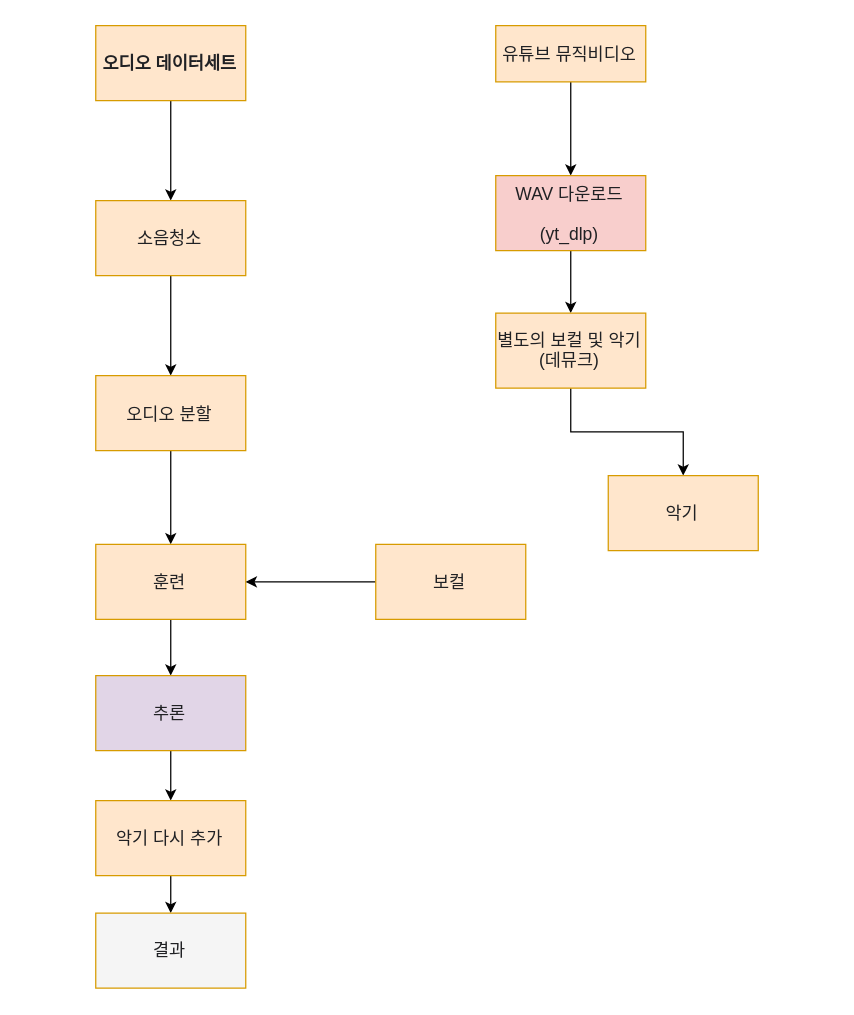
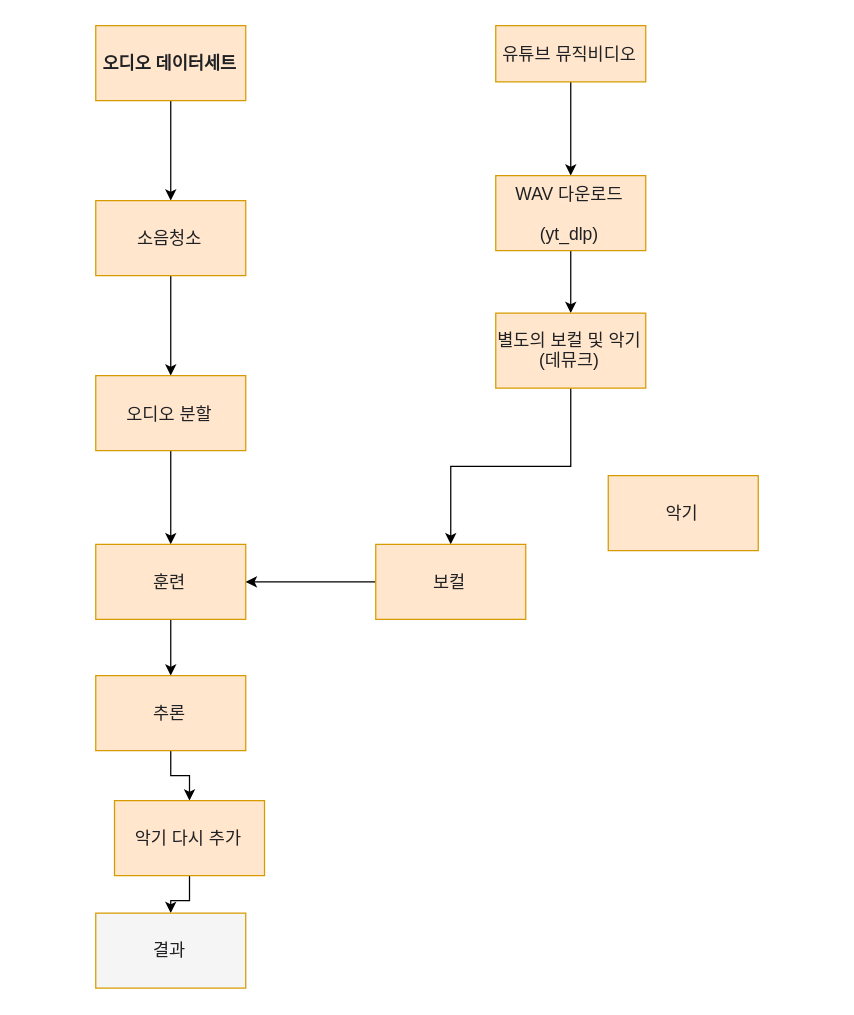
- <mxCell id="15" value="&lt;pre style=&quot;unicode-bidi: isolate; line-height: 32px; border: none; padding: 2px 0.14em 2px 0px; position: relative; margin-top: -2px; margin-bottom: -2px; resize: none; font-family: inherit; overflow: hidden; width: 270.014px; overflow-wrap: break-word; color: rgb(32, 33, 36); font-size: 14px;&quot; dir=&quot;ltr&quot; id=&quot;tw-target-text&quot; data-placeholder=&quot;번역&quot; class=&quot;tw-data-text tw-text-large tw-ta&quot;&gt;&lt;pre style=&quot;unicode-bidi: isolate; line-height: 32px; border: none; padding: 2px 0.14em 2px 0px; position: relative; margin-top: -2px; margin-bottom: -2px; resize: none; font-family: inherit; overflow: hidden; width: 270.014px; overflow-wrap: break-word;&quot; dir=&quot;ltr&quot; id=&quot;tw-target-text&quot; data-placeholder=&quot;번역&quot; class=&quot;tw-data-text tw-text-large tw-ta&quot;&gt;WAV 다운로드&lt;br&gt;(yt_dlp)&lt;/pre&gt;&lt;/pre&gt;" style="whiteSpace=wrap;html=1;fillColor=#f8cecc;strokeColor=#d79b00;rounded=0;align=center;" vertex="1" parent="1"><mxGeometry x="340" y="140" width="120" height="60" as="geometry" /></mxCell>
+ <mxCell id="15" value="&lt;pre style=&quot;unicode-bidi: isolate; line-height: 32px; border: none; padding: 2px 0.14em 2px 0px; position: relative; margin-top: -2px; margin-bottom: -2px; resize: none; font-family: inherit; overflow: hidden; width: 270.014px; overflow-wrap: break-word; color: rgb(32, 33, 36); font-size: 14px;&quot; dir=&quot;ltr&quot; id=&quot;tw-target-text&quot; data-placeholder=&quot;번역&quot; class=&quot;tw-data-text tw-text-large tw-ta&quot;&gt;&lt;pre style=&quot;unicode-bidi: isolate; line-height: 32px; border: none; padding: 2px 0.14em 2px 0px; position: relative; margin-top: -2px; margin-bottom: -2px; resize: none; font-family: inherit; overflow: hidden; width: 270.014px; overflow-wrap: break-word;&quot; dir=&quot;ltr&quot; id=&quot;tw-target-text&quot; data-placeholder=&quot;번역&quot; class=&quot;tw-data-text tw-text-large tw-ta&quot;&gt;WAV 다운로드&lt;br&gt;(yt_dlp)&lt;/pre&gt;&lt;/pre&gt;" style="whiteSpace=wrap;html=1;fillColor=#ffe6cc;strokeColor=#d79b00;rounded=0;align=center;" vertex="1" parent="1"><mxGeometry x="340" y="140" width="120" height="60" as="geometry" /></mxCell>
- <mxCell id="16" value="" style="edgeStyle=orthogonalEdgeStyle;rounded=0;orthogonalLoop=1;jettySize=auto;html=1;" edge="1" parent="1" source="17" target="20"><mxGeometry relative="1" as="geometry" /></mxCell>
+ <mxCell id="16" value="" style="edgeStyle=orthogonalEdgeStyle;rounded=0;orthogonalLoop=1;jettySize=auto;html=1;" edge="1" parent="1" source="17" target="19"><mxGeometry relative="1" as="geometry" /></mxCell>
- <mxCell id="11" value="&lt;pre style=&quot;unicode-bidi: isolate; line-height: 32px; border: none; padding: 2px 0.14em 2px 0px; position: relative; margin-top: -2px; margin-bottom: -2px; resize: none; font-family: inherit; overflow: hidden; width: 270.014px; overflow-wrap: break-word; color: rgb(32, 33, 36);&quot; dir=&quot;ltr&quot; id=&quot;tw-target-text&quot; data-placeholder=&quot;번역&quot; class=&quot;tw-data-text tw-text-large tw-ta&quot;&gt;&lt;span style=&quot;font-size: 14px;&quot;&gt;추론&lt;/span&gt;&lt;/pre&gt;" style="whiteSpace=wrap;html=1;fillColor=#e1d5e7;strokeColor=#d79b00;rounded=0;align=center;" vertex="1" parent="1"><mxGeometry x="20" y="540" width="120" height="60" as="geometry" /></mxCell>
+ <mxCell id="11" value="&lt;pre style=&quot;unicode-bidi: isolate; line-height: 32px; border: none; padding: 2px 0.14em 2px 0px; position: relative; margin-top: -2px; margin-bottom: -2px; resize: none; font-family: inherit; overflow: hidden; width: 270.014px; overflow-wrap: break-word; color: rgb(32, 33, 36);&quot; dir=&quot;ltr&quot; id=&quot;tw-target-text&quot; data-placeholder=&quot;번역&quot; class=&quot;tw-data-text tw-text-large tw-ta&quot;&gt;&lt;span style=&quot;font-size: 14px;&quot;&gt;추론&lt;/span&gt;&lt;/pre&gt;" style="whiteSpace=wrap;html=1;fillColor=#ffe6cc;strokeColor=#d79b00;rounded=0;align=center;" vertex="1" parent="1"><mxGeometry x="20" y="540" width="120" height="60" as="geometry" /></mxCell>
- <mxCell id="22" value="&lt;pre style=&quot;unicode-bidi: isolate; line-height: 32px; border: none; padding: 2px 0.14em 2px 0px; position: relative; margin-top: -2px; margin-bottom: -2px; resize: none; font-family: inherit; overflow: hidden; width: 270.014px; overflow-wrap: break-word; color: rgb(32, 33, 36);&quot; dir=&quot;ltr&quot; id=&quot;tw-target-text&quot; data-placeholder=&quot;번역&quot; class=&quot;tw-data-text tw-text-large tw-ta&quot;&gt;&lt;pre style=&quot;unicode-bidi: isolate; line-height: 32px; border: none; padding: 2px 0.14em 2px 0px; position: relative; margin-top: -2px; margin-bottom: -2px; resize: none; font-family: inherit; overflow: hidden; width: 270.014px; overflow-wrap: break-word;&quot; dir=&quot;ltr&quot; id=&quot;tw-target-text&quot; data-placeholder=&quot;번역&quot; class=&quot;tw-data-text tw-text-large tw-ta&quot;&gt;&lt;font style=&quot;font-size: 14px;&quot;&gt;악기 다시 추가&lt;/font&gt;&lt;/pre&gt;&lt;/pre&gt;" style="whiteSpace=wrap;html=1;fillColor=#ffe6cc;strokeColor=#d79b00;rounded=0;align=center;" vertex="1" parent="1"><mxGeometry x="20" y="640" width="120" height="60" as="geometry" /></mxCell>
+ <mxCell id="22" value="&lt;pre style=&quot;unicode-bidi: isolate; line-height: 32px; border: none; padding: 2px 0.14em 2px 0px; position: relative; margin-top: -2px; margin-bottom: -2px; resize: none; font-family: inherit; overflow: hidden; width: 270.014px; overflow-wrap: break-word; color: rgb(32, 33, 36);&quot; dir=&quot;ltr&quot; id=&quot;tw-target-text&quot; data-placeholder=&quot;번역&quot; class=&quot;tw-data-text tw-text-large tw-ta&quot;&gt;&lt;pre style=&quot;unicode-bidi: isolate; line-height: 32px; border: none; padding: 2px 0.14em 2px 0px; position: relative; margin-top: -2px; margin-bottom: -2px; resize: none; font-family: inherit; overflow: hidden; width: 270.014px; overflow-wrap: break-word;&quot; dir=&quot;ltr&quot; id=&quot;tw-target-text&quot; data-placeholder=&quot;번역&quot; class=&quot;tw-data-text tw-text-large tw-ta&quot;&gt;&lt;font style=&quot;font-size: 14px;&quot;&gt;악기 다시 추가&lt;/font&gt;&lt;/pre&gt;&lt;/pre&gt;" style="whiteSpace=wrap;html=1;fillColor=#ffe6cc;strokeColor=#d79b00;rounded=0;align=center;" vertex="1" parent="1"><mxGeometry x="35" y="640" width="120" height="60" as="geometry" /></mxCell>
